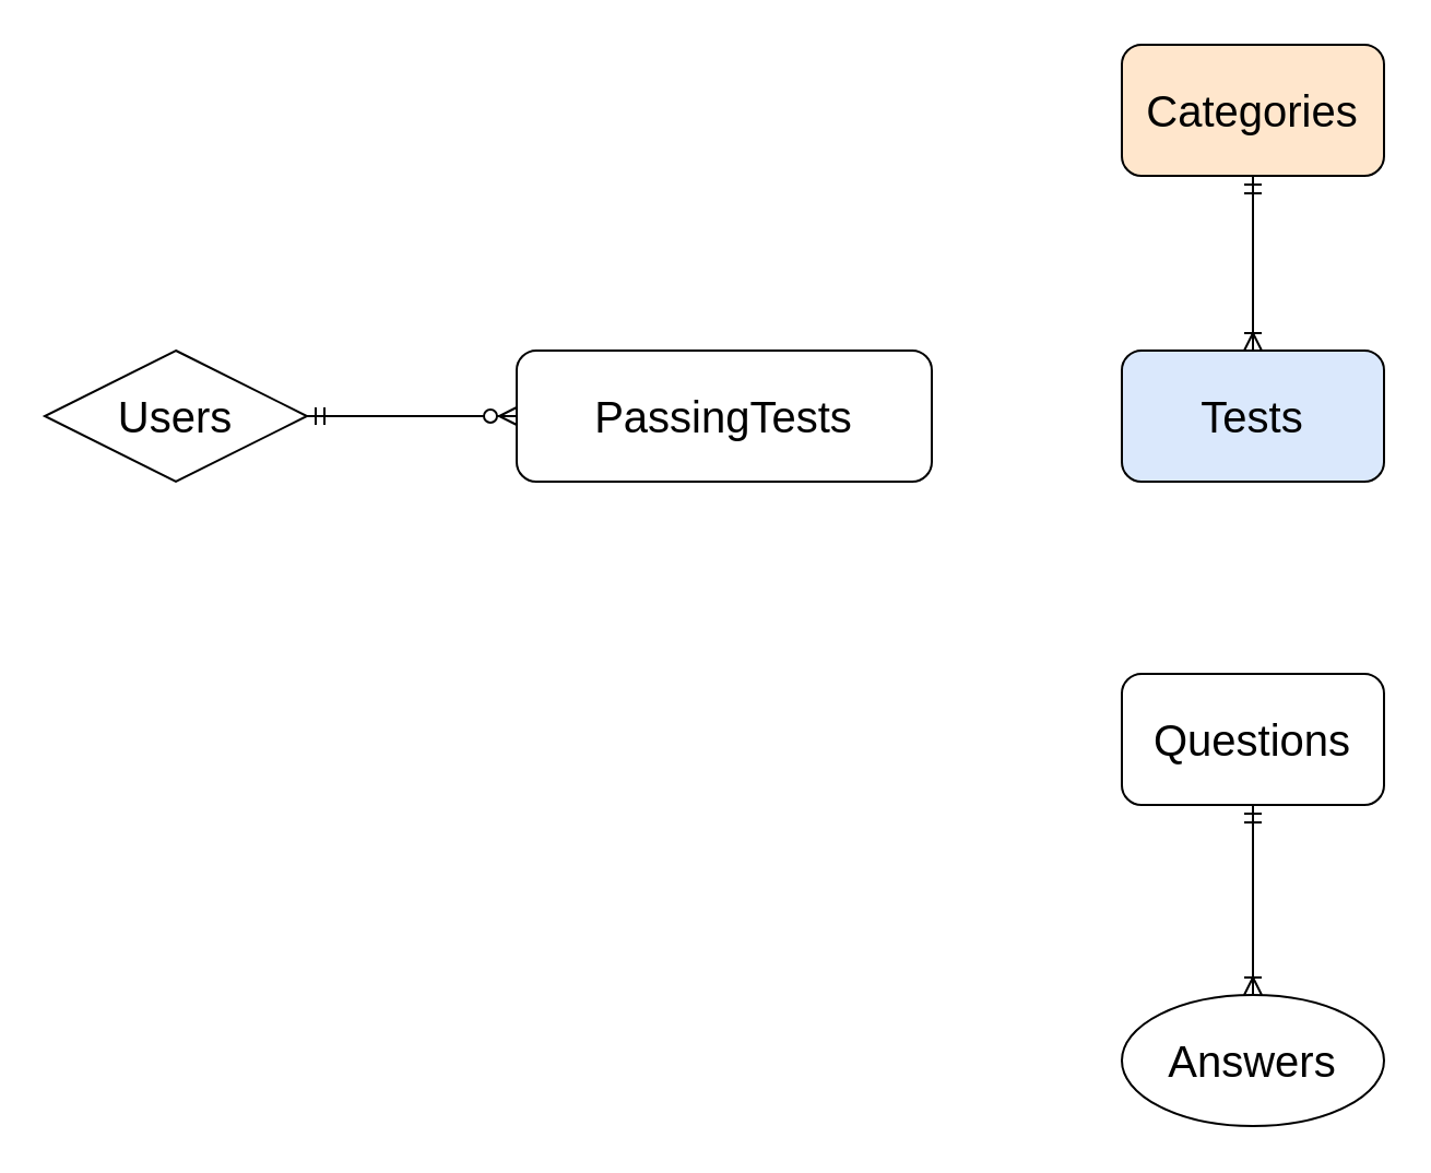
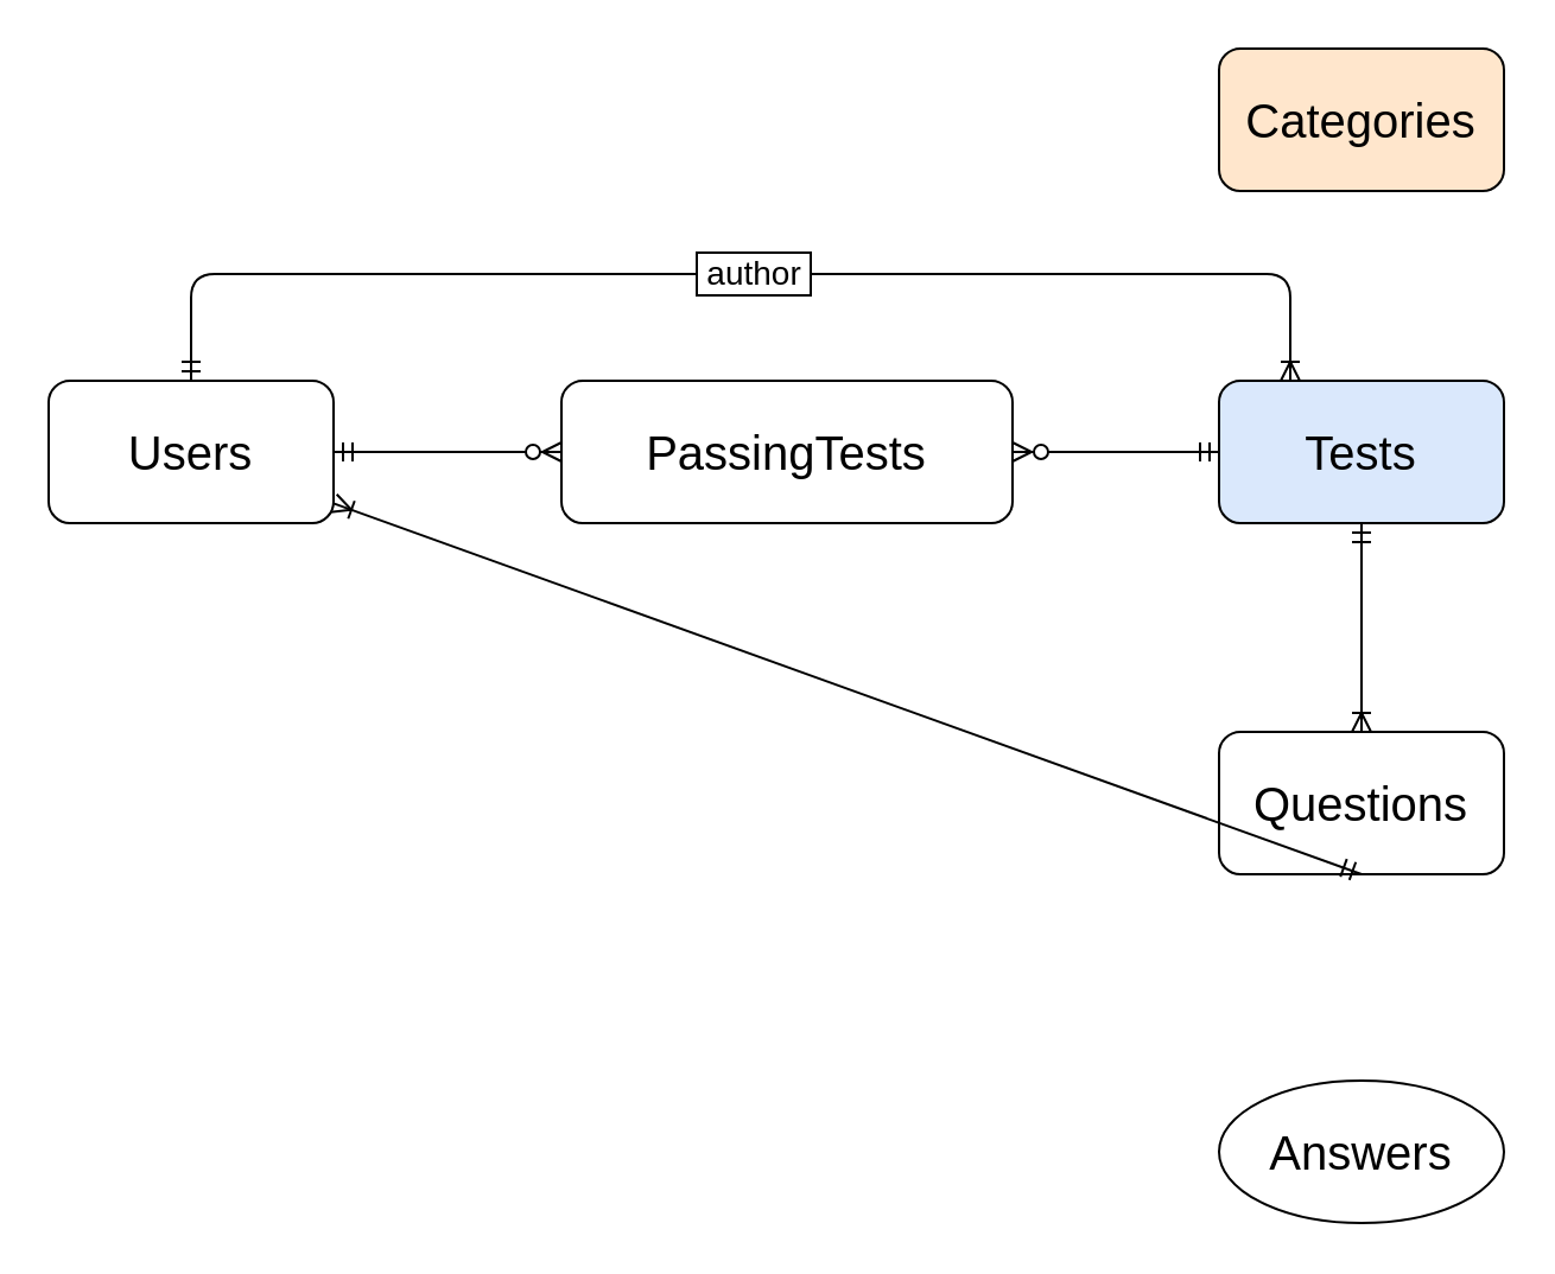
+ <mxCell id="7" value="" style="edgeStyle=orthogonalEdgeStyle;fontSize=12;html=1;endArrow=ERoneToMany;startArrow=ERmandOne;exitX=0.5;exitY=0;exitDx=0;exitDy=0;entryX=0.25;entryY=0;entryDx=0;entryDy=0;" edge="1" parent="1" source="4" target="6"><mxGeometry width="100" height="100" relative="1" as="geometry"><mxPoint x="442" y="445" as="sourcePoint" /><mxPoint x="142" y="56" as="targetPoint" /><Array as="points"><mxPoint x="80" y="115" /><mxPoint x="543" y="115" /></Array></mxGeometry></mxCell>
+ <mxCell id="8" value="&lt;font style=&quot;font-size: 14px&quot;&gt;&amp;nbsp;author&amp;nbsp;&lt;/font&gt;" style="edgeLabel;html=1;align=center;verticalAlign=middle;resizable=0;points=[];labelBorderColor=#000000;" vertex="1" connectable="0" parent="7"><mxGeometry x="0.016" y="1" relative="1" as="geometry"><mxPoint as="offset" /></mxGeometry></mxCell>
- <mxCell id="10" value="" style="fontSize=12;html=1;endArrow=ERoneToMany;startArrow=ERmandOne;exitX=0.5;exitY=1;exitDx=0;exitDy=0;" edge="1" parent="1" source="9" target="6"><mxGeometry width="100" height="100" relative="1" as="geometry"><mxPoint x="269" y="395" as="sourcePoint" /><mxPoint x="732" y="395" as="targetPoint" /></mxGeometry></mxCell>
- <mxCell id="4" value="&lt;font style=&quot;font-size: 20px&quot;&gt;Users&lt;/font&gt;" style="rhombus;whiteSpace=wrap;html=1;" vertex="1" parent="1"><mxGeometry x="20" y="160" width="120" height="60" as="geometry" /></mxCell>
+ <mxCell id="4" value="&lt;font style=&quot;font-size: 20px&quot;&gt;Users&lt;/font&gt;" style="rounded=1;whiteSpace=wrap;html=1;" vertex="1" parent="1"><mxGeometry x="20" y="160" width="120" height="60" as="geometry" /></mxCell>
+ <mxCell id="3" value="" style="edgeStyle=entityRelationEdgeStyle;endArrow=ERzeroToMany;startArrow=ERmandOne;endFill=1;startFill=0;exitX=0;exitY=0.5;exitDx=0;exitDy=0;entryX=1;entryY=0.5;entryDx=0;entryDy=0;" parent="1" source="6" target="5" edge="1"><mxGeometry width="100" height="100" relative="1" as="geometry"><mxPoint x="690" y="160" as="sourcePoint" /><mxPoint x="690" y="350" as="targetPoint" /></mxGeometry></mxCell>
+ <mxCell id="12" value="" style="fontSize=12;html=1;endArrow=ERoneToMany;startArrow=ERmandOne;exitX=0.5;exitY=1;exitDx=0;exitDy=0;entryX=0.5;entryY=0;entryDx=0;entryDy=0;" edge="1" parent="1" source="6" target="11"><mxGeometry width="100" height="100" relative="1" as="geometry"><mxPoint x="584" y="241" as="sourcePoint" /><mxPoint x="584" y="321" as="targetPoint" /></mxGeometry></mxCell>
- <mxCell id="14" value="" style="fontSize=12;html=1;endArrow=ERoneToMany;startArrow=ERmandOne;exitX=0.5;exitY=1;exitDx=0;exitDy=0;entryX=0.5;entryY=0;entryDx=0;entryDy=0;" edge="1" parent="1" source="11" target="13"><mxGeometry width="100" height="100" relative="1" as="geometry"><mxPoint x="667" y="406" as="sourcePoint" /><mxPoint x="667" y="514" as="targetPoint" /></mxGeometry></mxCell>
+ <mxCell id="14" value="" style="fontSize=12;html=1;endArrow=ERoneToMany;startArrow=ERmandOne;exitX=0.5;exitY=1;exitDx=0;exitDy=0;" edge="1" parent="1" source="11" target="4"><mxGeometry width="100" height="100" relative="1" as="geometry"><mxPoint x="667" y="406" as="sourcePoint" /><mxPoint x="667" y="514" as="targetPoint" /></mxGeometry></mxCell>
